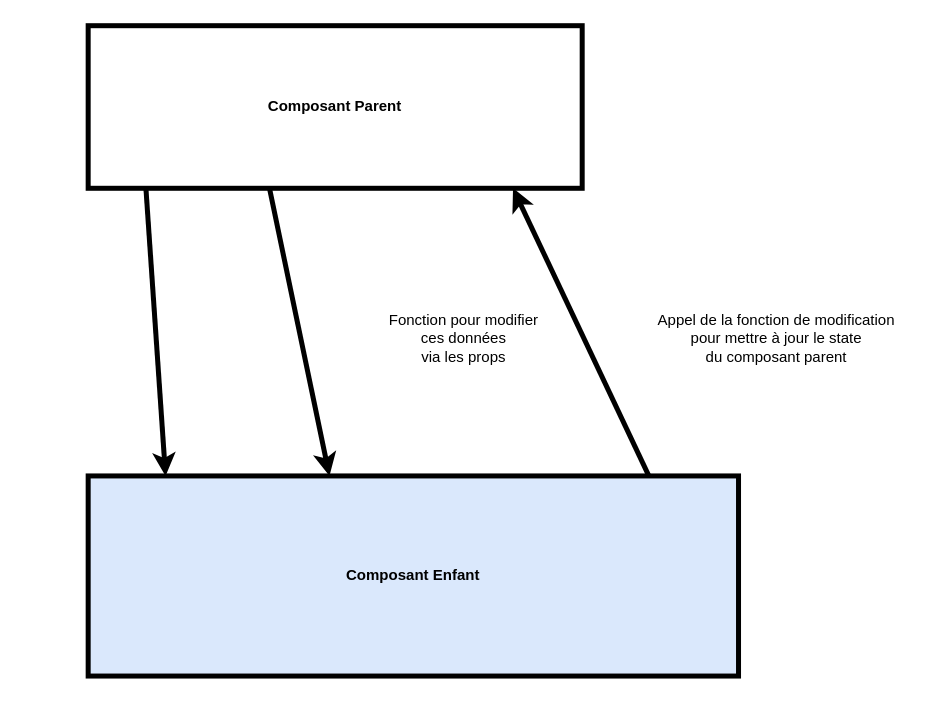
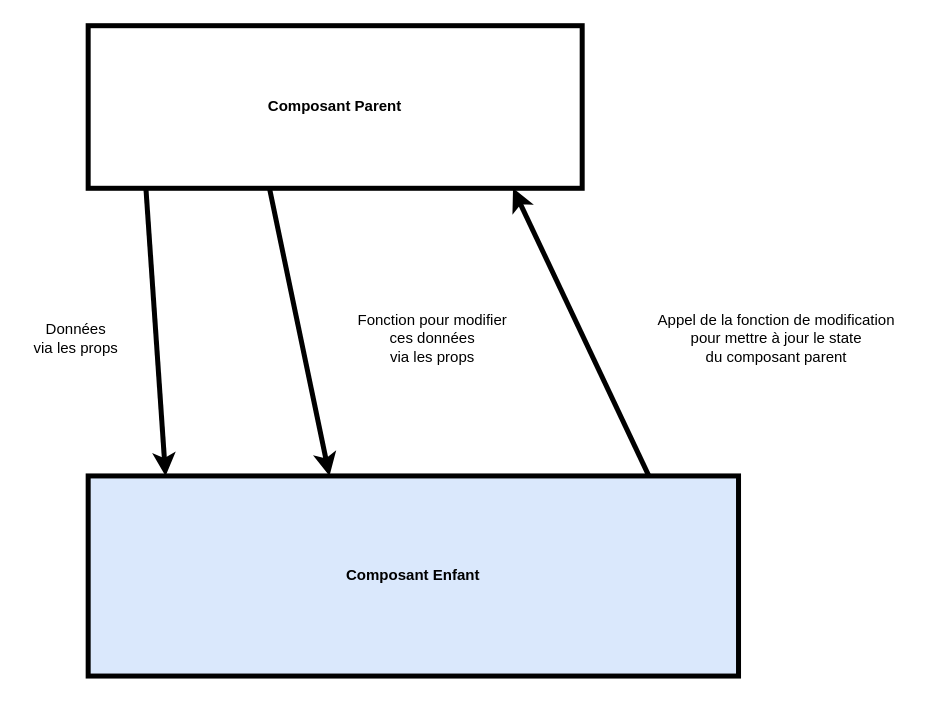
+ <mxCell id="6" value="Données&lt;br&gt;via les props" style="text;html=1;align=center;verticalAlign=middle;resizable=0;points=[];autosize=1;strokeColor=none;fillColor=none;" vertex="1" parent="1"><mxGeometry x="20" y="255" width="80" height="30" as="geometry" /></mxCell>
- <mxCell id="8" value="Fonction pour modifier&lt;br&gt;ces données&lt;br&gt;via les props" style="text;html=1;align=center;verticalAlign=middle;resizable=0;points=[];autosize=1;strokeColor=none;fillColor=none;" vertex="1" parent="1"><mxGeometry x="305" y="245" width="130" height="50" as="geometry" /></mxCell>
+ <mxCell id="8" value="Fonction pour modifier&lt;br&gt;ces données&lt;br&gt;via les props" style="text;html=1;align=center;verticalAlign=middle;resizable=0;points=[];autosize=1;strokeColor=none;fillColor=none;" vertex="1" parent="1"><mxGeometry x="280" y="245" width="130" height="50" as="geometry" /></mxCell>
